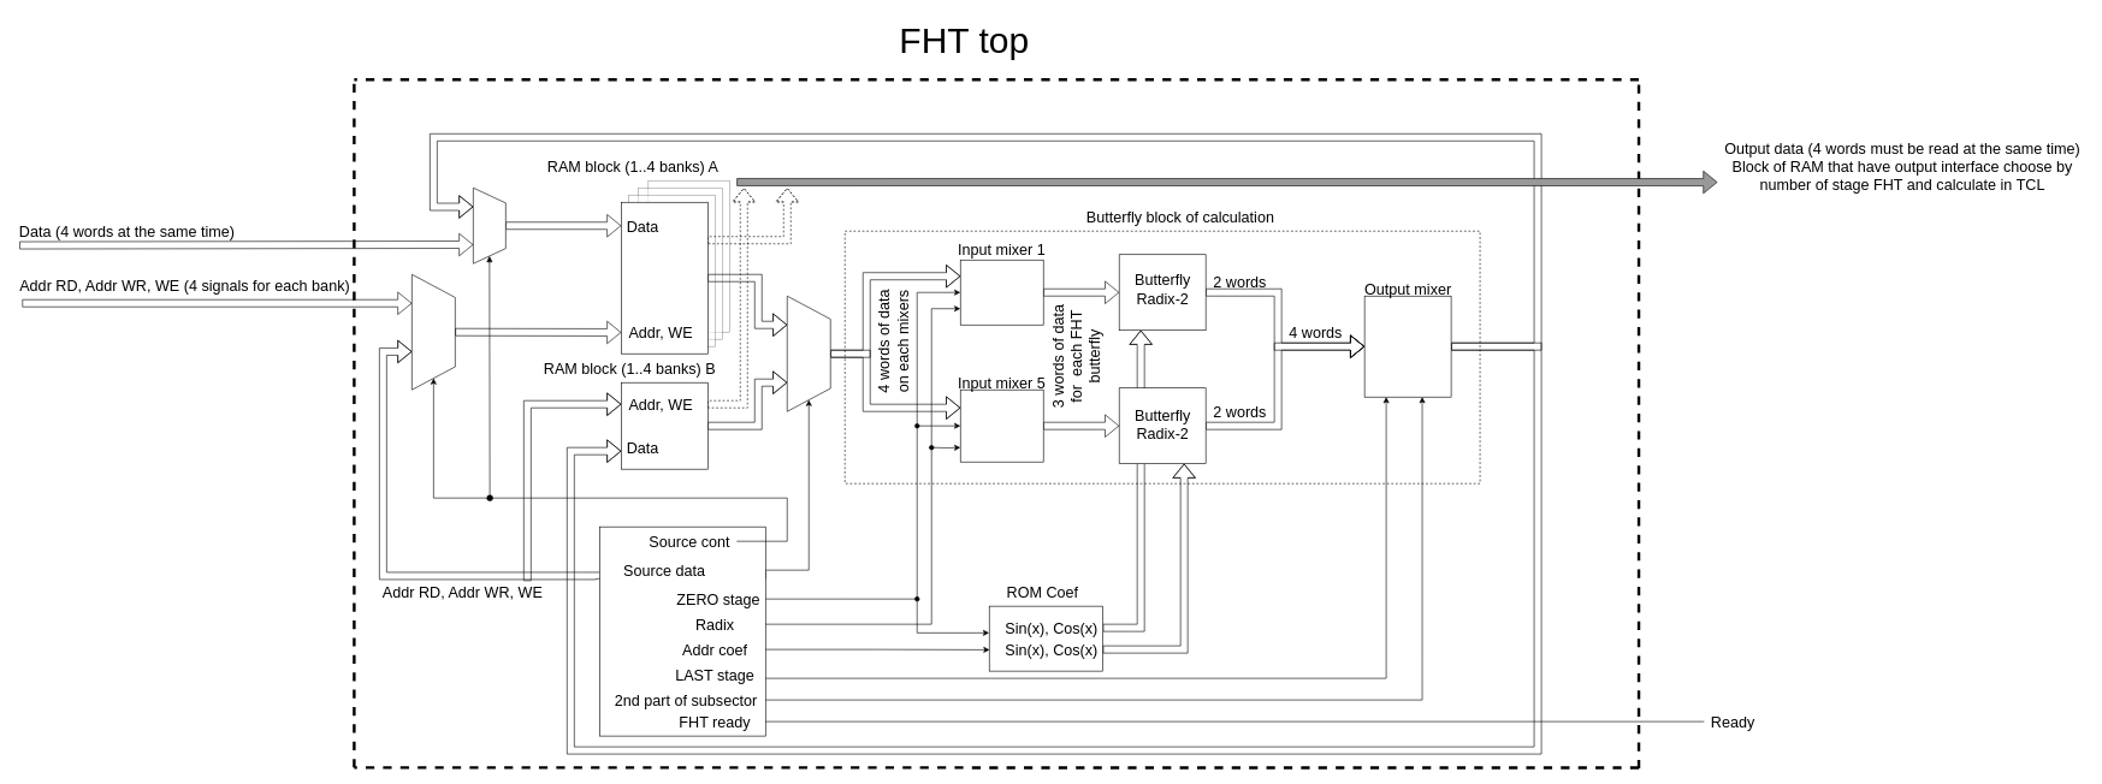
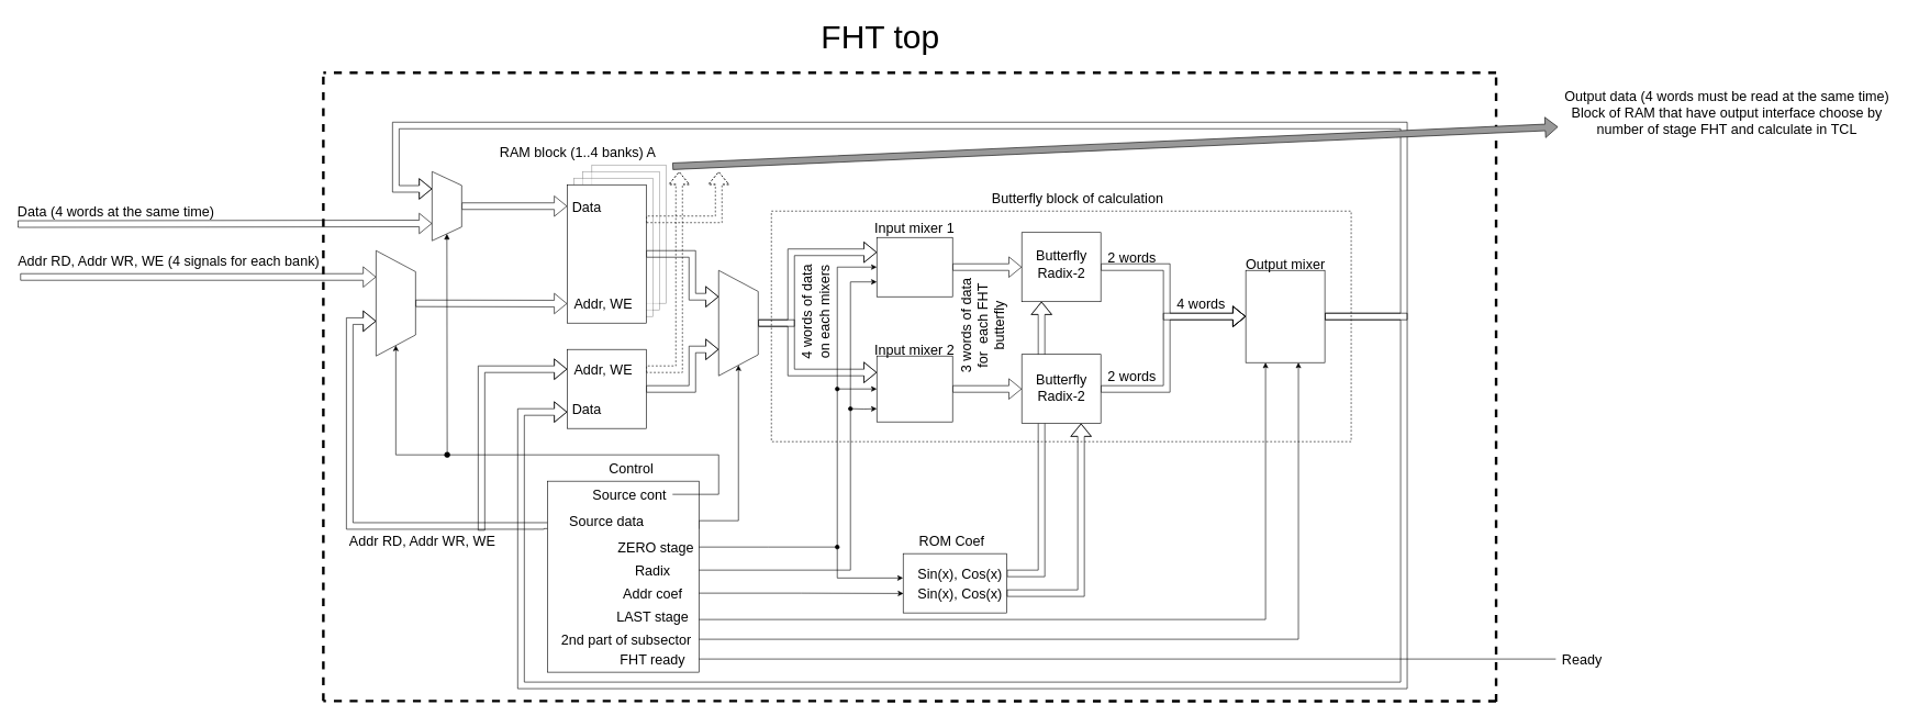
- <mxCell id="92" value="Output data (4 words must be read at the same time)&lt;br&gt;Block of RAM that have output interface choose by&lt;br&gt;number of stage FHT and calculate in TCL" style="text;html=1;align=center;verticalAlign=middle;resizable=0;points=[];autosize=1;fontSize=21;" parent="1" vertex="1"><mxGeometry x="2380" y="190" width="510" height="80" as="geometry" /></mxCell>
+ <mxCell id="92" value="Output data (4 words must be read at the same time)&lt;br&gt;Block of RAM that have output interface choose by&lt;br&gt;number of stage FHT and calculate in TCL" style="text;html=1;align=center;verticalAlign=middle;resizable=0;points=[];autosize=1;fontSize=21;" parent="1" vertex="1"><mxGeometry x="2365" y="130" width="510" height="80" as="geometry" /></mxCell>
- <mxCell id="14" value="RAM block (1..4 banks) B" style="text;html=1;strokeColor=none;fillColor=none;align=center;verticalAlign=middle;whiteSpace=wrap;rounded=0;fontSize=21;" parent="1" vertex="1"><mxGeometry x="740" y="500" width="263.75" height="20" as="geometry" /></mxCell>
- <mxCell id="62" value="Input mixer 5" style="text;html=1;strokeColor=none;fillColor=none;align=center;verticalAlign=middle;whiteSpace=wrap;rounded=0;fontSize=21;" parent="1" vertex="1"><mxGeometry x="1320" y="520" width="135" height="20" as="geometry" /></mxCell>
+ <mxCell id="62" value="Input mixer 2" style="text;html=1;strokeColor=none;fillColor=none;align=center;verticalAlign=middle;whiteSpace=wrap;rounded=0;fontSize=21;" parent="1" vertex="1"><mxGeometry x="1320" y="520" width="135" height="20" as="geometry" /></mxCell>
+ <mxCell id="31" value="Control" style="text;html=1;strokeColor=none;fillColor=none;align=center;verticalAlign=middle;whiteSpace=wrap;rounded=0;fontSize=21;" parent="1" vertex="1"><mxGeometry x="890" y="700" width="135" height="20" as="geometry" /></mxCell>
